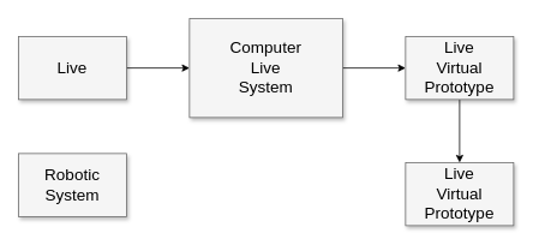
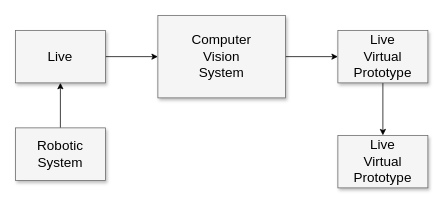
- <mxCell id="3" value="Computer&lt;br&gt;Live&lt;br&gt;System" style="whiteSpace=wrap;html=1;shadow=1;fontSize=18;fillColor=#f5f5f5;strokeColor=#666666;" parent="1" vertex="1"><mxGeometry x="210" y="20" width="170" height="110" as="geometry" /></mxCell>
+ <mxCell id="3" value="Computer&lt;br&gt;Vision&lt;br&gt;System" style="whiteSpace=wrap;html=1;shadow=1;fontSize=18;fillColor=#f5f5f5;strokeColor=#666666;" parent="1" vertex="1"><mxGeometry x="210" y="20" width="170" height="110" as="geometry" /></mxCell>
+ <mxCell id="7" value="" style="edgeStyle=orthogonalEdgeStyle;rounded=0;orthogonalLoop=1;jettySize=auto;html=1;" edge="1" parent="1" source="8" target="10"><mxGeometry relative="1" as="geometry" /></mxCell>
